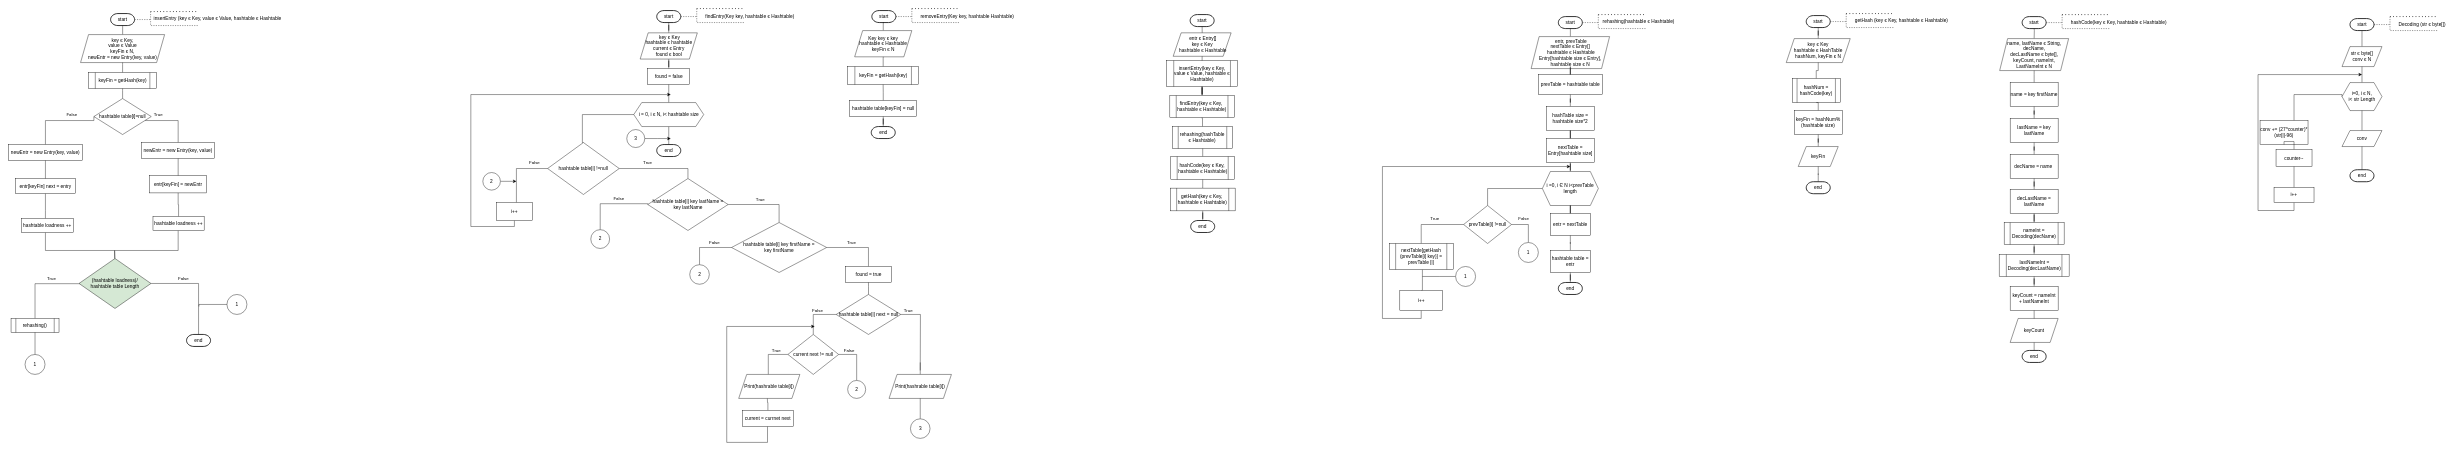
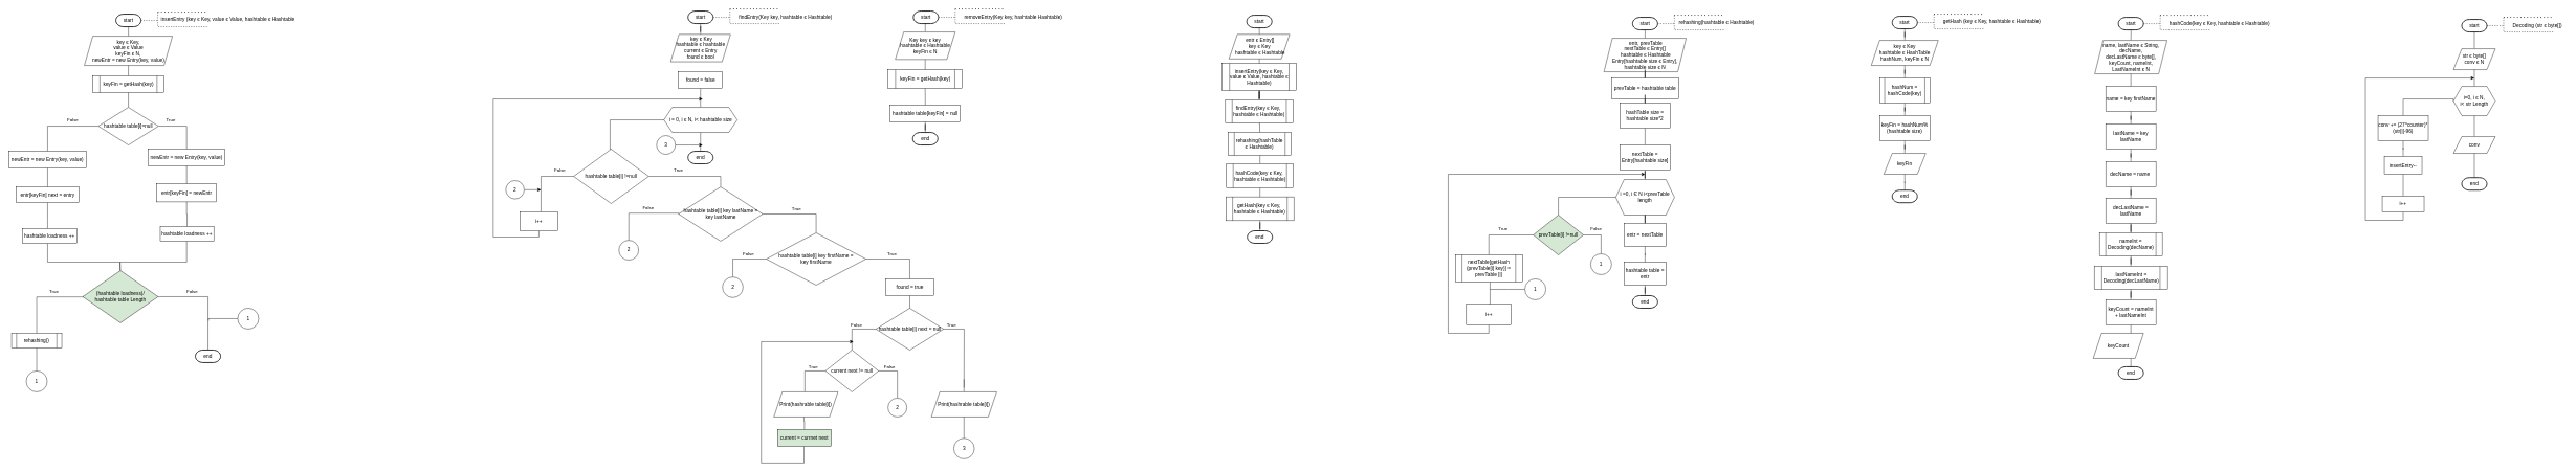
- <mxCell id="28" style="edgeStyle=orthogonalEdgeStyle;rounded=0;orthogonalLoop=1;jettySize=auto;html=1;endArrow=none;endFill=0;" parent="1" source="29" target="27" edge="1"><mxGeometry relative="1" as="geometry" /></mxCell>
- <mxCell id="147" value="hashNum = hashCode(key)" style="shape=process;whiteSpace=wrap;html=1;backgroundOutline=1;" parent="1" vertex="1"><mxGeometry x="4481" y="196" width="120" height="60" as="geometry" /></mxCell>
+ <mxCell id="147" value="hashNum = hashCode(key)" style="shape=process;whiteSpace=wrap;html=1;backgroundOutline=1;" parent="1" vertex="1"><mxGeometry x="4486" y="186" width="120" height="60" as="geometry" /></mxCell>
- <mxCell id="165" value="hashtable table[i]=null" style="rhombus;whiteSpace=wrap;html=1;" parent="1" vertex="1"><mxGeometry x="233.24" y="246" width="143.5" height="90" as="geometry" /></mxCell>
+ <mxCell id="165" value="hashtable table[i]=null" style="rhombus;whiteSpace=wrap;html=1;" parent="1" vertex="1"><mxGeometry x="233.24" y="256" width="143.5" height="90" as="geometry" /></mxCell>
- <mxCell id="73" value="hashTable size = hashtable size*2" style="rounded=0;whiteSpace=wrap;html=1;" parent="1" vertex="1"><mxGeometry x="3866" y="266" width="120" height="60" as="geometry" /></mxCell>
+ <mxCell id="73" value="hashTable size = hashtable size*2" style="rounded=0;whiteSpace=wrap;html=1;" parent="1" vertex="1"><mxGeometry x="3866" y="246" width="120" height="60" as="geometry" /></mxCell>
- <mxCell id="124" value="conv += (27^counter)*(str[i]-96)" style="rounded=0;whiteSpace=wrap;html=1;" parent="1" vertex="1"><mxGeometry x="5651" y="301" width="120" height="60" as="geometry" /></mxCell>
+ <mxCell id="124" value="conv += (27^counter)*(str[i]-96)" style="rounded=0;whiteSpace=wrap;html=1;" parent="1" vertex="1"><mxGeometry x="5676" y="276" width="120" height="60" as="geometry" /></mxCell>
- <mxCell id="126" value="counter--" style="rounded=0;whiteSpace=wrap;html=1;" parent="1" vertex="1"><mxGeometry x="5691" y="373.5" width="90" height="42.5" as="geometry" /></mxCell>
+ <mxCell id="126" value="insertEntry--" style="rounded=0;whiteSpace=wrap;html=1;" parent="1" vertex="1"><mxGeometry x="5691" y="373.5" width="90" height="42.5" as="geometry" /></mxCell>
- <mxCell id="80" value="prevTable[i] !=null" style="rhombus;whiteSpace=wrap;html=1;" parent="1" vertex="1"><mxGeometry x="3659" y="513.5" width="120" height="95" as="geometry" /></mxCell>
+ <mxCell id="80" value="prevTable[i] !=null" style="rhombus;whiteSpace=wrap;html=1;fillColor=#d5e8d4;" parent="1" vertex="1"><mxGeometry x="3659" y="513.5" width="120" height="95" as="geometry" /></mxCell>
- <mxCell id="118" value="keyCount" style="shape=parallelogram;perimeter=parallelogramPerimeter;whiteSpace=wrap;html=1;fixedSize=1;" parent="1" vertex="1"><mxGeometry x="5026" y="796" width="120" height="60" as="geometry" /></mxCell>
+ <mxCell id="118" value="keyCount" style="shape=parallelogram;perimeter=parallelogramPerimeter;whiteSpace=wrap;html=1;fixedSize=1;" parent="1" vertex="1"><mxGeometry x="4996" y="796" width="120" height="60" as="geometry" /></mxCell>
- <mxCell id="52" value="current = currnet next" style="rounded=0;whiteSpace=wrap;html=1;" parent="1" vertex="1"><mxGeometry x="1855" y="1026" width="128" height="40" as="geometry" /></mxCell>
+ <mxCell id="52" value="current = currnet next" style="rounded=0;whiteSpace=wrap;html=1;fillColor=#d5e8d4;" parent="1" vertex="1"><mxGeometry x="1855" y="1026" width="128" height="40" as="geometry" /></mxCell>
